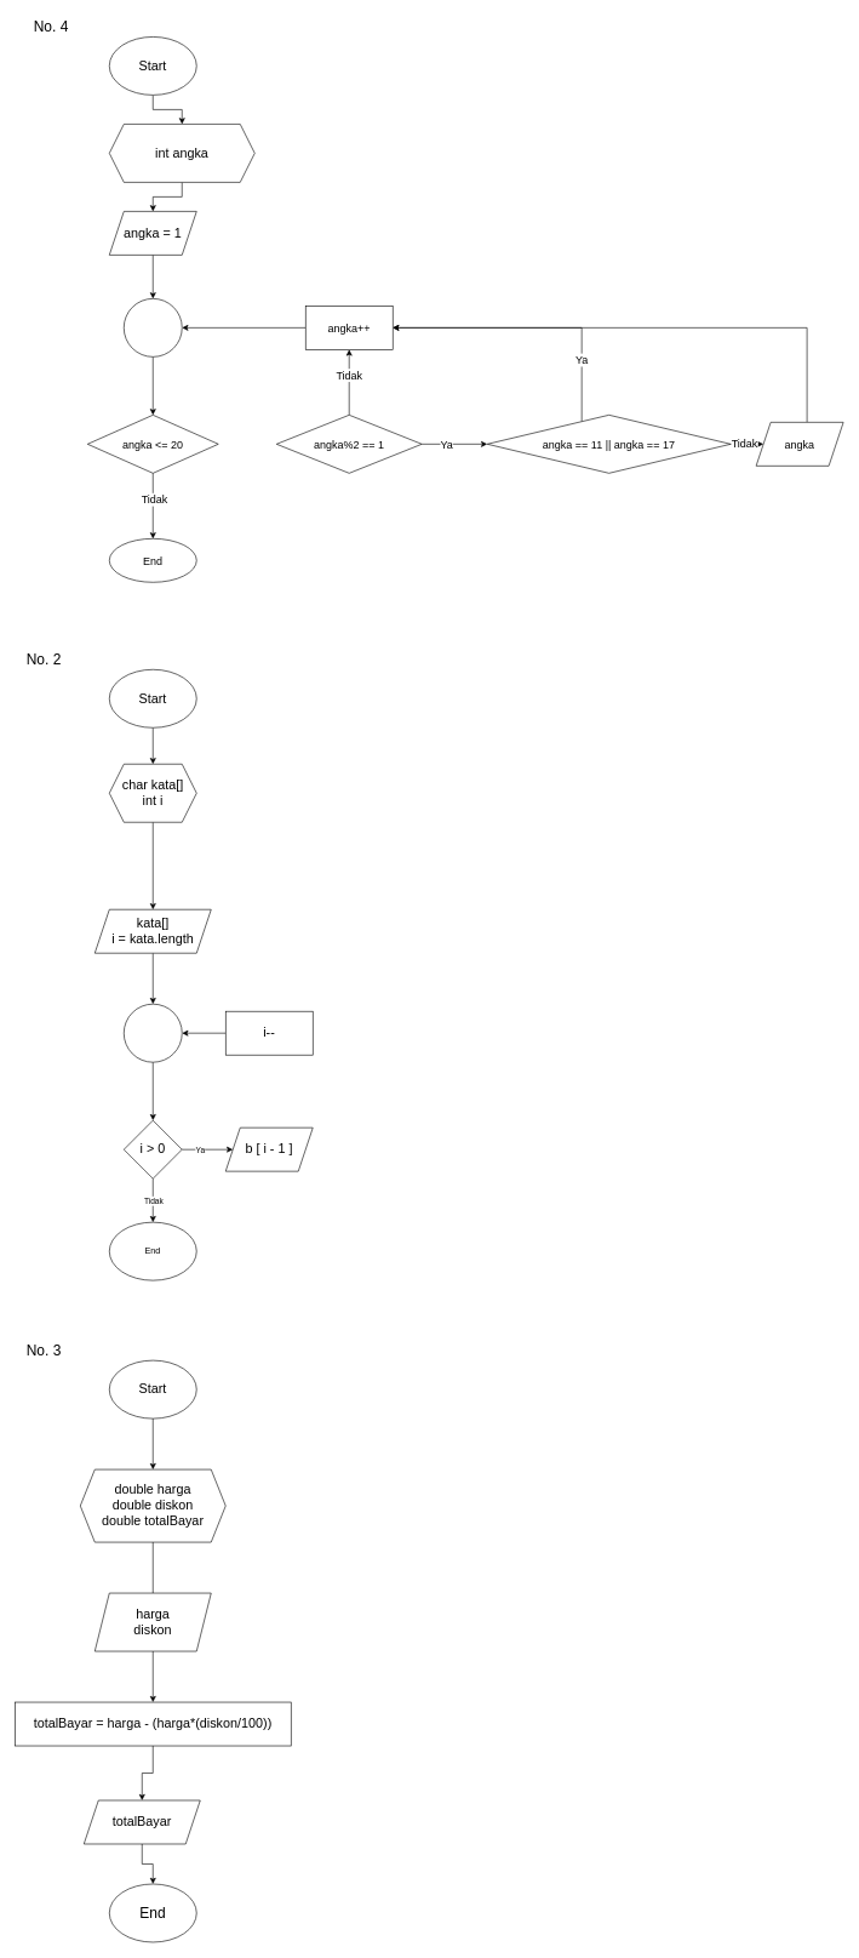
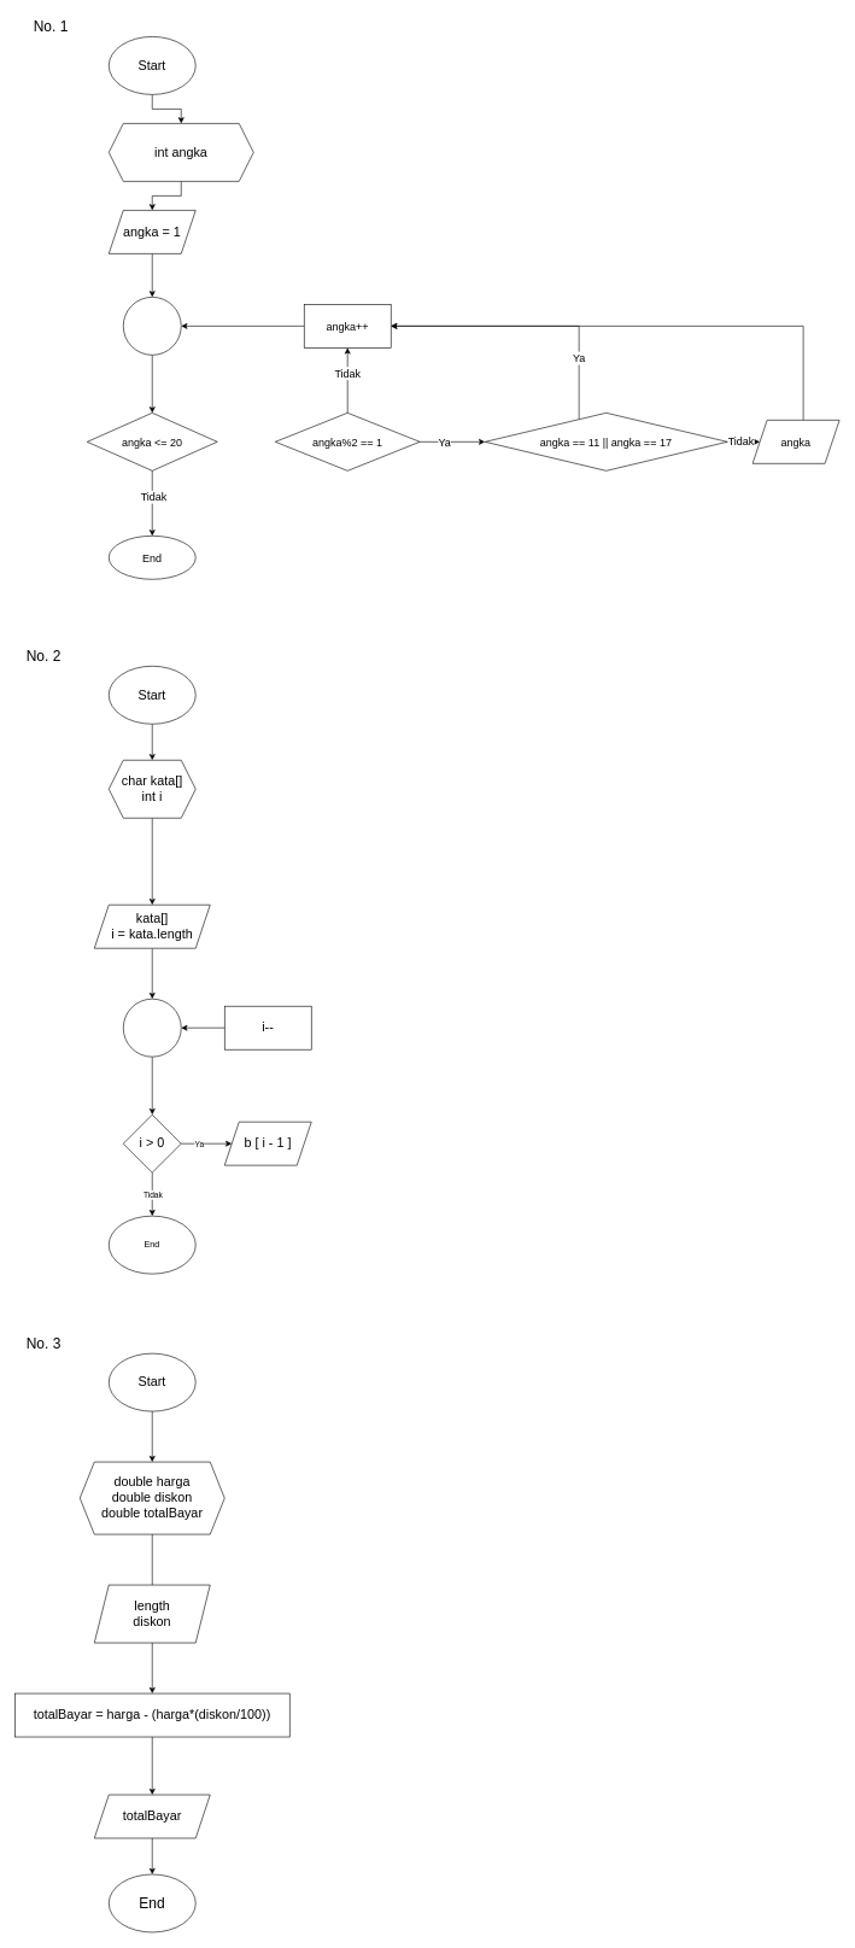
- <mxCell id="45" value="No. 4" style="text;html=1;strokeColor=none;fillColor=none;align=center;verticalAlign=middle;whiteSpace=wrap;rounded=0;fontSize=20;" vertex="1" parent="1"><mxGeometry x="40" y="20" width="60" height="30" as="geometry" /></mxCell>
+ <mxCell id="45" value="No. 1" style="text;html=1;strokeColor=none;fillColor=none;align=center;verticalAlign=middle;whiteSpace=wrap;rounded=0;fontSize=20;" vertex="1" parent="1"><mxGeometry x="40" y="20" width="60" height="30" as="geometry" /></mxCell>
- <mxCell id="53" value="harga&lt;br&gt;diskon" style="shape=parallelogram;perimeter=parallelogramPerimeter;whiteSpace=wrap;html=1;fixedSize=1;fontSize=18;" vertex="1" parent="1"><mxGeometry x="130" y="2190" width="160" height="80" as="geometry" /></mxCell>
+ <mxCell id="53" value="length&lt;br&gt;diskon" style="shape=parallelogram;perimeter=parallelogramPerimeter;whiteSpace=wrap;html=1;fixedSize=1;fontSize=18;" vertex="1" parent="1"><mxGeometry x="130" y="2190" width="160" height="80" as="geometry" /></mxCell>
- <mxCell id="57" value="totalBayar" style="shape=parallelogram;perimeter=parallelogramPerimeter;whiteSpace=wrap;html=1;fixedSize=1;fontSize=18;" vertex="1" parent="1"><mxGeometry x="115" y="2475" width="160" height="60" as="geometry" /></mxCell>
+ <mxCell id="57" value="totalBayar" style="shape=parallelogram;perimeter=parallelogramPerimeter;whiteSpace=wrap;html=1;fixedSize=1;fontSize=18;" vertex="1" parent="1"><mxGeometry x="130" y="2480" width="160" height="60" as="geometry" /></mxCell>
